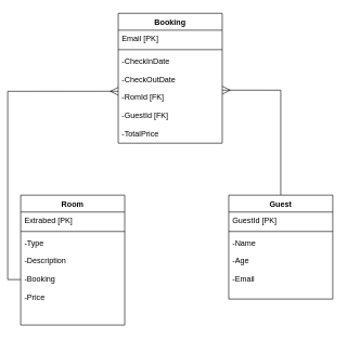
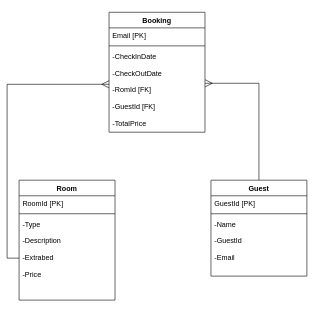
- <mxCell id="3" value="Extrabed [PK]   " style="text;strokeColor=none;fillColor=none;align=left;verticalAlign=top;spacingLeft=4;spacingRight=4;overflow=hidden;rotatable=0;points=[[0,0.5],[1,0.5]];portConstraint=eastwest;" vertex="1" parent="2"><mxGeometry y="26" width="160" height="26" as="geometry" /></mxCell>
+ <mxCell id="3" value="RoomId [PK]   " style="text;strokeColor=none;fillColor=none;align=left;verticalAlign=top;spacingLeft=4;spacingRight=4;overflow=hidden;rotatable=0;points=[[0,0.5],[1,0.5]];portConstraint=eastwest;" vertex="1" parent="2"><mxGeometry y="26" width="160" height="26" as="geometry" /></mxCell>
- <mxCell id="5" value="-Type&#10;&#10;-Description&#10;&#10;-Booking&#10;&#10;-Price" style="text;strokeColor=none;fillColor=none;align=left;verticalAlign=top;spacingLeft=4;spacingRight=4;overflow=hidden;rotatable=0;points=[[0,0.5],[1,0.5]];portConstraint=eastwest;" vertex="1" parent="2"><mxGeometry y="60" width="160" height="140" as="geometry" /></mxCell>
+ <mxCell id="5" value="-Type&#10;&#10;-Description&#10;&#10;-Extrabed&#10;&#10;-Price" style="text;strokeColor=none;fillColor=none;align=left;verticalAlign=top;spacingLeft=4;spacingRight=4;overflow=hidden;rotatable=0;points=[[0,0.5],[1,0.5]];portConstraint=eastwest;" vertex="1" parent="2"><mxGeometry y="60" width="160" height="140" as="geometry" /></mxCell>
- <mxCell id="10" value="-Name&#10;&#10;-Age&#10;&#10;-Email" style="text;strokeColor=none;fillColor=none;align=left;verticalAlign=top;spacingLeft=4;spacingRight=4;overflow=hidden;rotatable=0;points=[[0,0.5],[1,0.5]];portConstraint=eastwest;" vertex="1" parent="7"><mxGeometry y="60" width="160" height="100" as="geometry" /></mxCell>
+ <mxCell id="10" value="-Name&#10;&#10;-GuestId&#10;&#10;-Email" style="text;strokeColor=none;fillColor=none;align=left;verticalAlign=top;spacingLeft=4;spacingRight=4;overflow=hidden;rotatable=0;points=[[0,0.5],[1,0.5]];portConstraint=eastwest;" vertex="1" parent="7"><mxGeometry y="60" width="160" height="100" as="geometry" /></mxCell>
